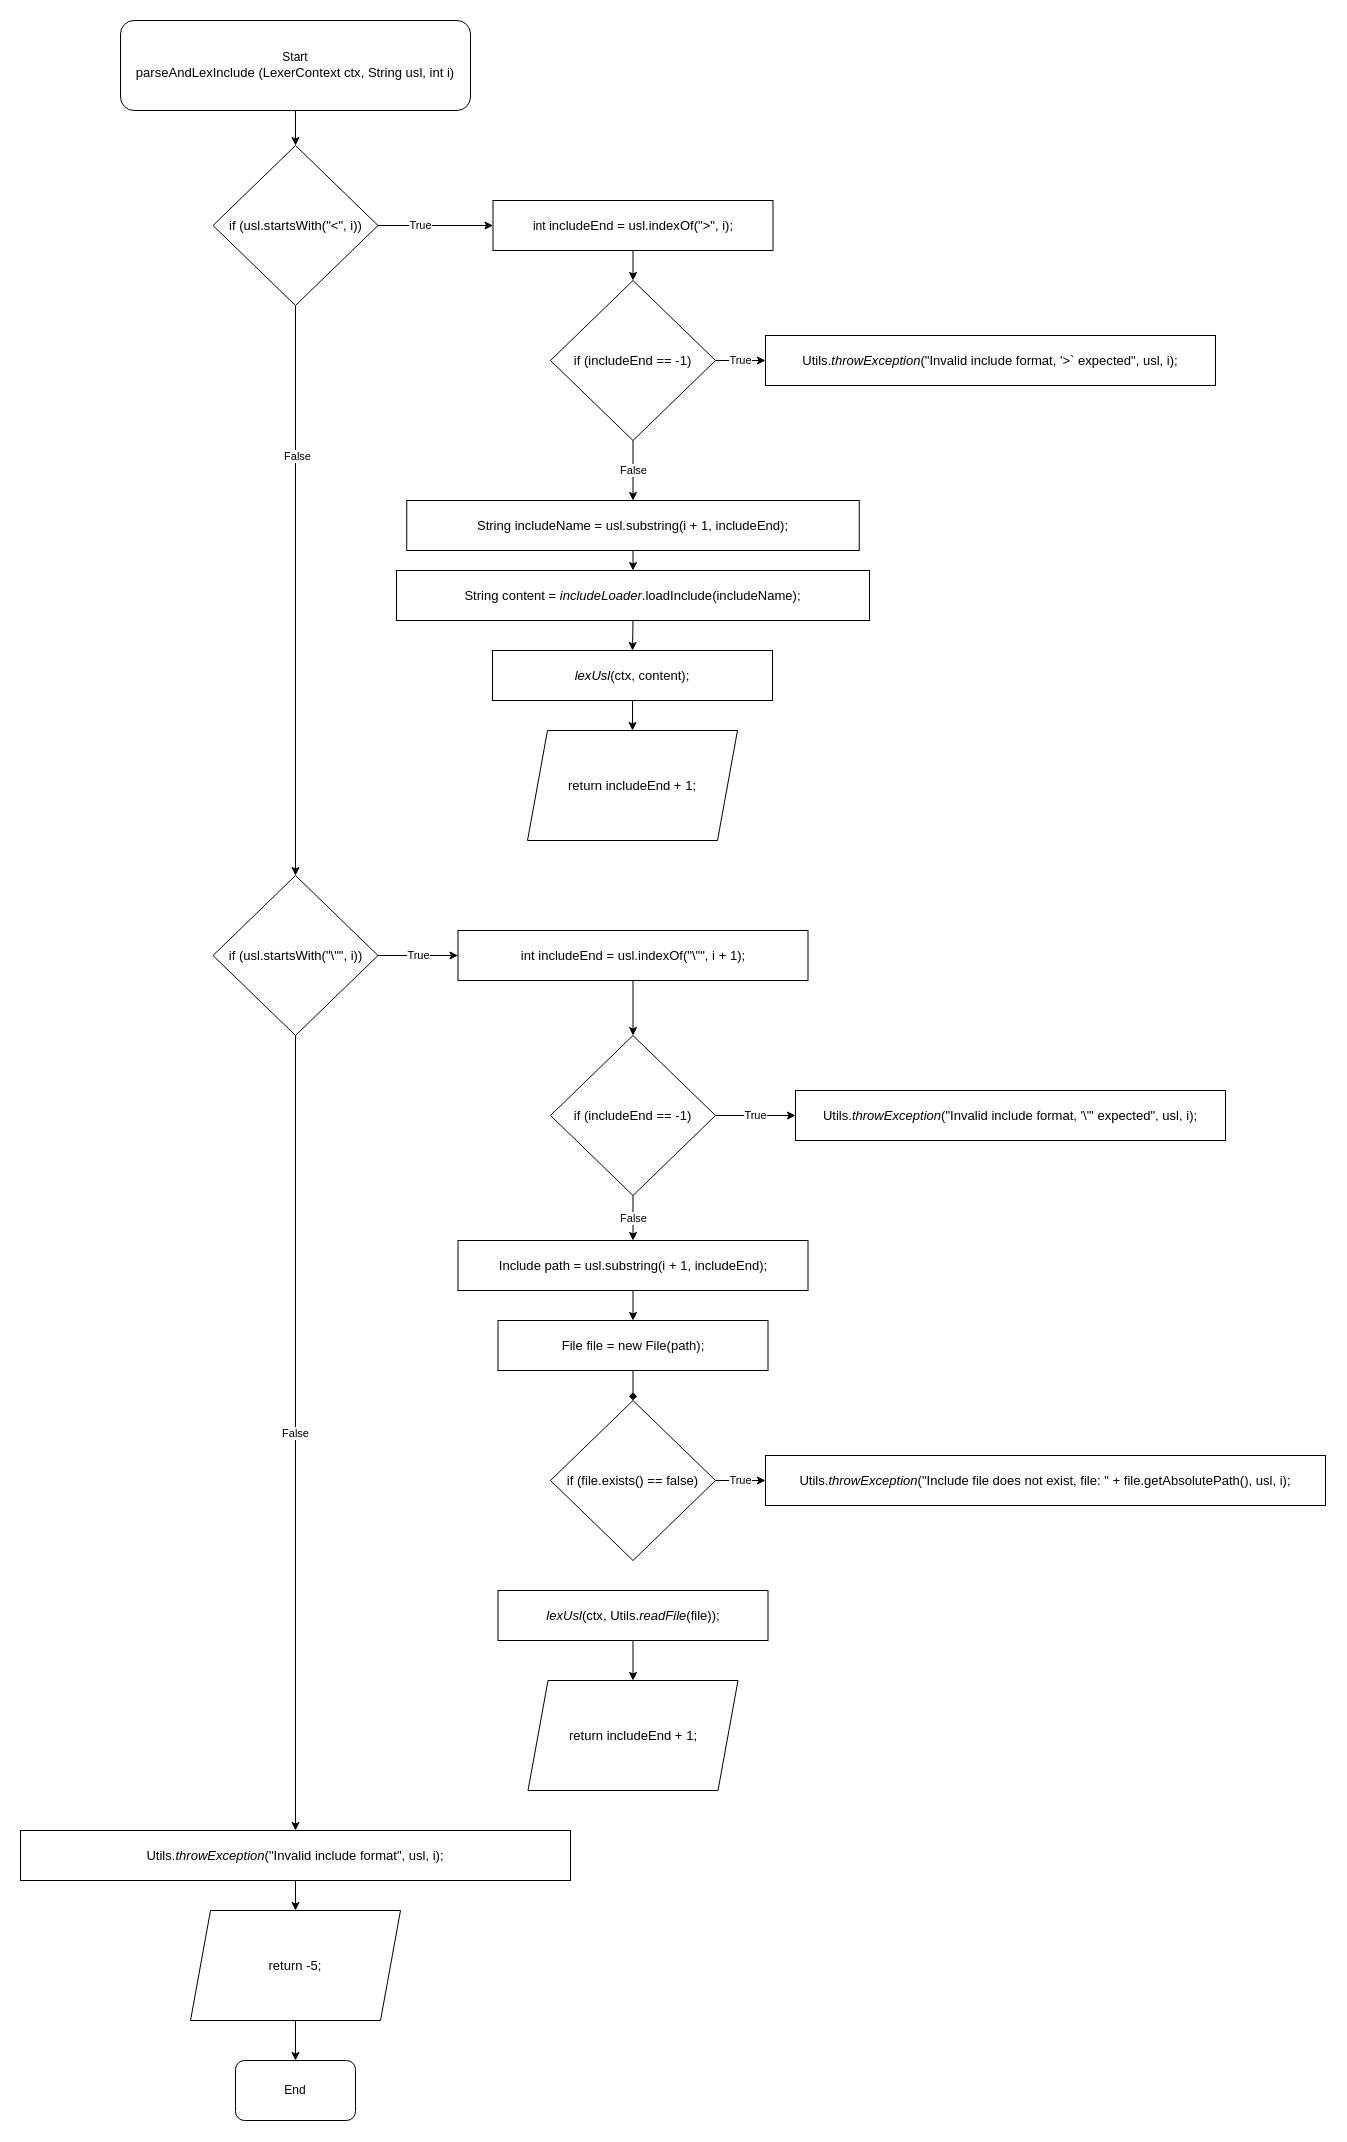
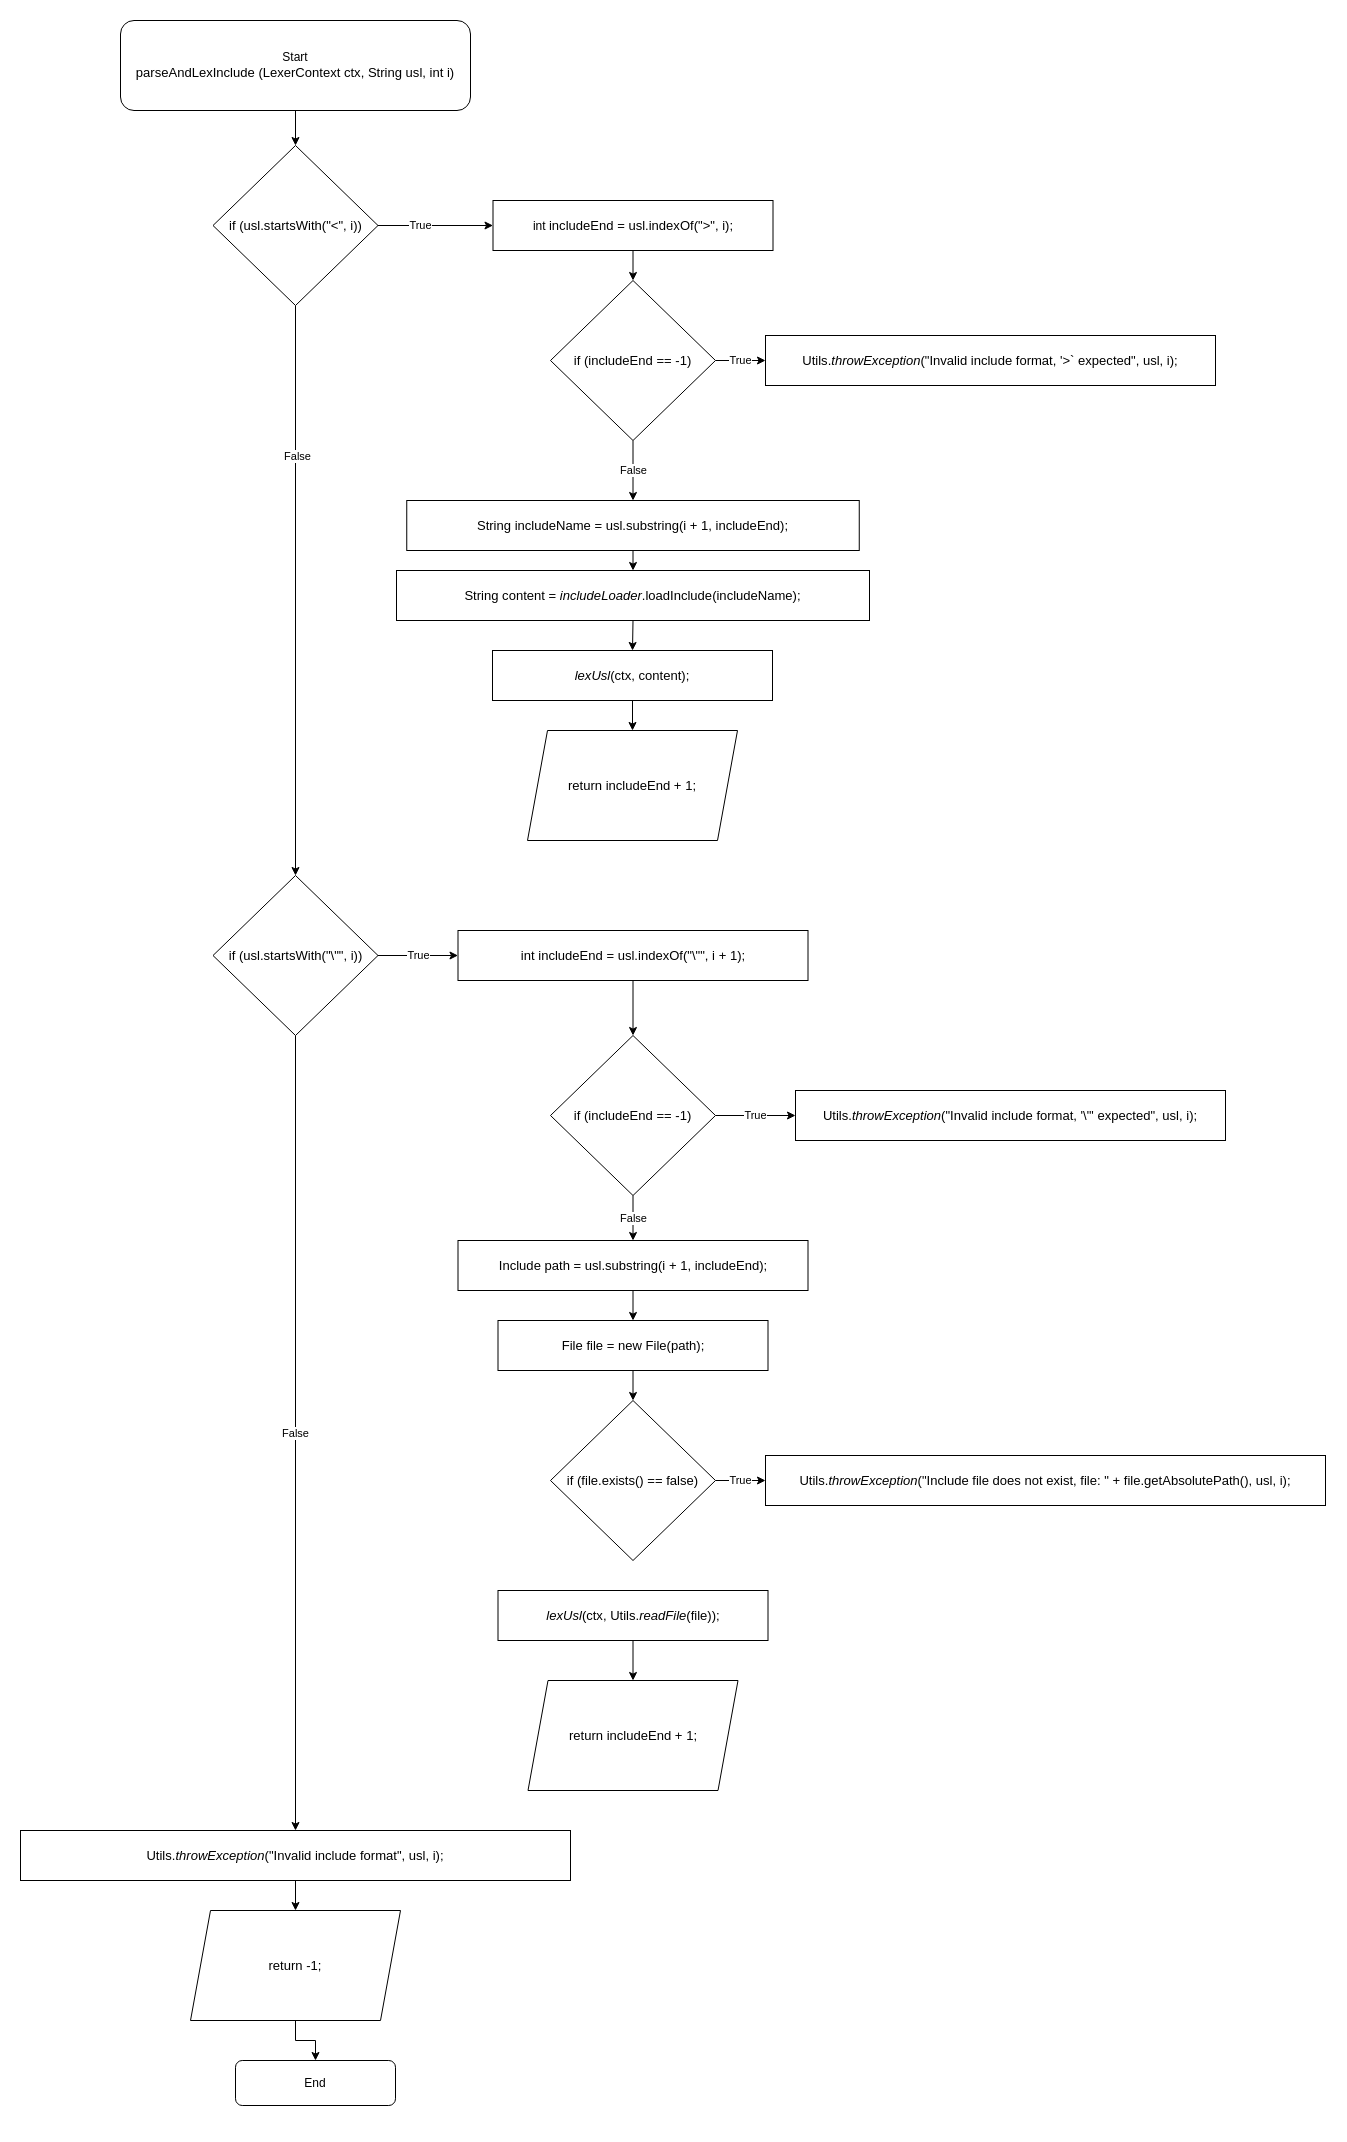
- <mxCell id="36" style="edgeStyle=orthogonalEdgeStyle;rounded=0;orthogonalLoop=1;jettySize=auto;html=1;exitX=0.5;exitY=1;exitDx=0;exitDy=0;entryX=0.5;entryY=0;entryDx=0;entryDy=0;labelBackgroundColor=#ffffff;fontFamily=Helvetica;fontColor=#000000;endArrow=diamond;" edge="1" parent="1" source="37" target="39"><mxGeometry relative="1" as="geometry" /></mxCell>
+ <mxCell id="36" style="edgeStyle=orthogonalEdgeStyle;rounded=0;orthogonalLoop=1;jettySize=auto;html=1;exitX=0.5;exitY=1;exitDx=0;exitDy=0;entryX=0.5;entryY=0;entryDx=0;entryDy=0;labelBackgroundColor=#ffffff;fontFamily=Helvetica;fontColor=#000000;" edge="1" parent="1" source="37" target="39"><mxGeometry relative="1" as="geometry" /></mxCell>
- <mxCell id="11" value="&lt;div style=&quot;font-size: 9.8pt&quot;&gt;&lt;div style=&quot;font-size: 9.8pt;&quot;&gt;&lt;span style=&quot;&quot;&gt;return &lt;/span&gt;-&lt;span style=&quot;&quot;&gt;5&lt;/span&gt;&lt;span style=&quot;&quot;&gt;;&lt;/span&gt;&lt;/div&gt;&lt;/div&gt;" style="shape=parallelogram;perimeter=parallelogramPerimeter;whiteSpace=wrap;html=1;fixedSize=1;labelBackgroundColor=#ffffff;fontFamily=Helvetica;" vertex="1" parent="1"><mxGeometry x="190" y="1910" width="210" height="110" as="geometry" /></mxCell>
+ <mxCell id="11" value="&lt;div style=&quot;font-size: 9.8pt&quot;&gt;&lt;div style=&quot;font-size: 9.8pt;&quot;&gt;&lt;span style=&quot;&quot;&gt;return &lt;/span&gt;-&lt;span style=&quot;&quot;&gt;1&lt;/span&gt;&lt;span style=&quot;&quot;&gt;;&lt;/span&gt;&lt;/div&gt;&lt;/div&gt;" style="shape=parallelogram;perimeter=parallelogramPerimeter;whiteSpace=wrap;html=1;fixedSize=1;labelBackgroundColor=#ffffff;fontFamily=Helvetica;" vertex="1" parent="1"><mxGeometry x="190" y="1910" width="210" height="110" as="geometry" /></mxCell>
- <mxCell id="12" value="End" style="rounded=1;whiteSpace=wrap;html=1;labelBackgroundColor=none;fontFamily=Helvetica;fontColor=#000000;" vertex="1" parent="1"><mxGeometry x="235" y="2060" width="120" height="60" as="geometry" /></mxCell>
+ <mxCell id="12" value="End" style="rounded=1;whiteSpace=wrap;html=1;labelBackgroundColor=none;fontFamily=Helvetica;fontColor=#000000;" vertex="1" parent="1"><mxGeometry x="235" y="2060" width="160" height="45" as="geometry" /></mxCell>
